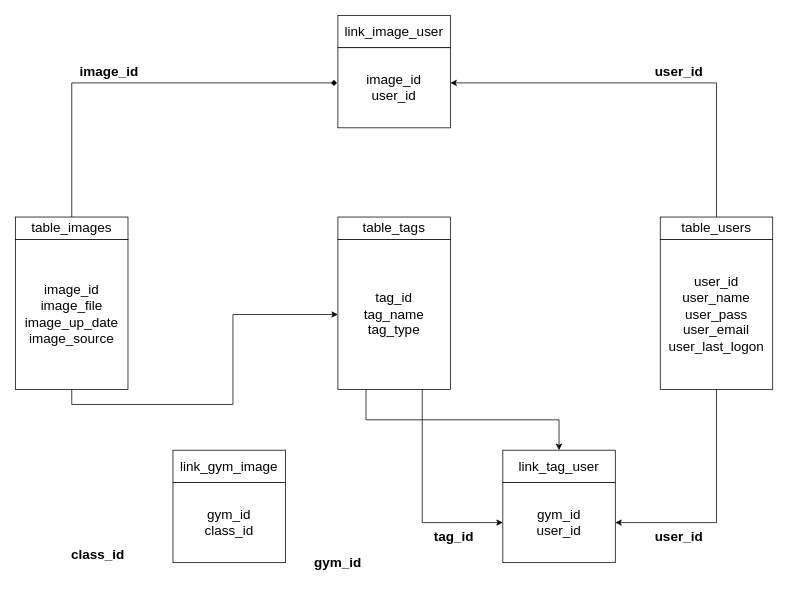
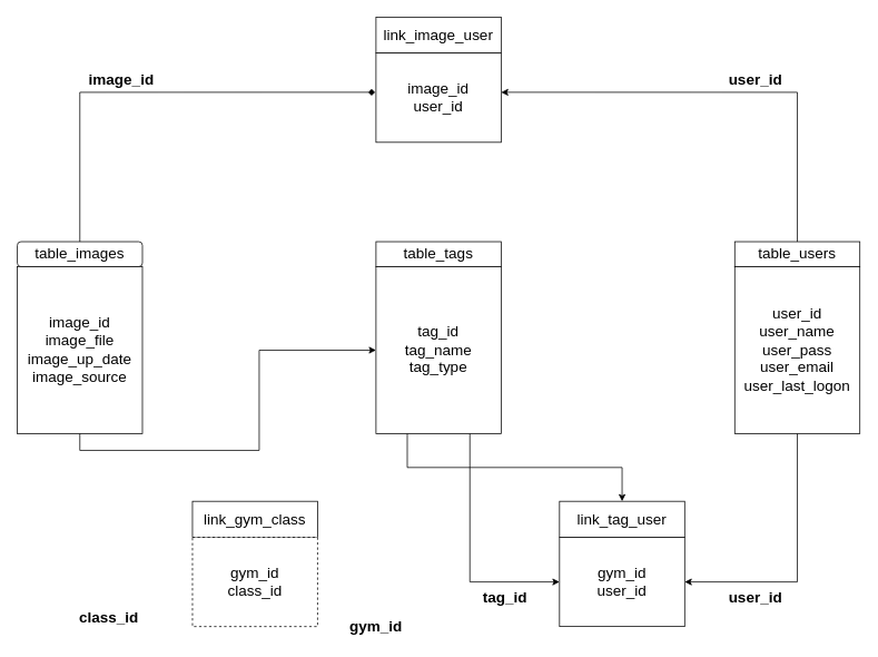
- <mxCell id="9" value="&lt;font style=&quot;font-size: 18px&quot;&gt;table_images&lt;/font&gt;" style="rounded=0;whiteSpace=wrap;html=1;labelPosition=center;verticalLabelPosition=middle;align=center;verticalAlign=middle;" parent="8" vertex="1"><mxGeometry width="150" height="30" as="geometry" /></mxCell>
+ <mxCell id="9" value="&lt;font style=&quot;font-size: 18px&quot;&gt;table_images&lt;/font&gt;" style="whiteSpace=wrap;html=1;labelPosition=center;verticalLabelPosition=middle;align=center;verticalAlign=middle;rounded=1;" parent="8" vertex="1"><mxGeometry width="150" height="30" as="geometry" /></mxCell>
- <mxCell id="12" value="&lt;font style=&quot;font-size: 18px&quot;&gt;link_gym_image&lt;/font&gt;" style="rounded=0;whiteSpace=wrap;html=1;labelPosition=center;verticalLabelPosition=middle;align=center;verticalAlign=middle;" parent="11" vertex="1"><mxGeometry width="150" height="43.125" as="geometry" /></mxCell>
+ <mxCell id="12" value="&lt;font style=&quot;font-size: 18px&quot;&gt;link_gym_class&lt;/font&gt;" style="rounded=0;whiteSpace=wrap;html=1;labelPosition=center;verticalLabelPosition=middle;align=center;verticalAlign=middle;" parent="11" vertex="1"><mxGeometry width="150" height="43.125" as="geometry" /></mxCell>
- <mxCell id="13" value="&lt;font style=&quot;font-size: 18px&quot;&gt;gym_id&lt;br&gt;class_id&lt;br&gt;&lt;/font&gt;" style="rounded=0;whiteSpace=wrap;html=1;labelPosition=center;verticalLabelPosition=middle;align=center;verticalAlign=middle;" parent="11" vertex="1"><mxGeometry y="43.13" width="150" height="106.88" as="geometry" /></mxCell>
+ <mxCell id="13" value="&lt;font style=&quot;font-size: 18px&quot;&gt;gym_id&lt;br&gt;class_id&lt;br&gt;&lt;/font&gt;" style="rounded=0;whiteSpace=wrap;html=1;labelPosition=center;verticalLabelPosition=middle;align=center;verticalAlign=middle;dashed=1;" parent="11" vertex="1"><mxGeometry y="43.13" width="150" height="106.88" as="geometry" /></mxCell>
